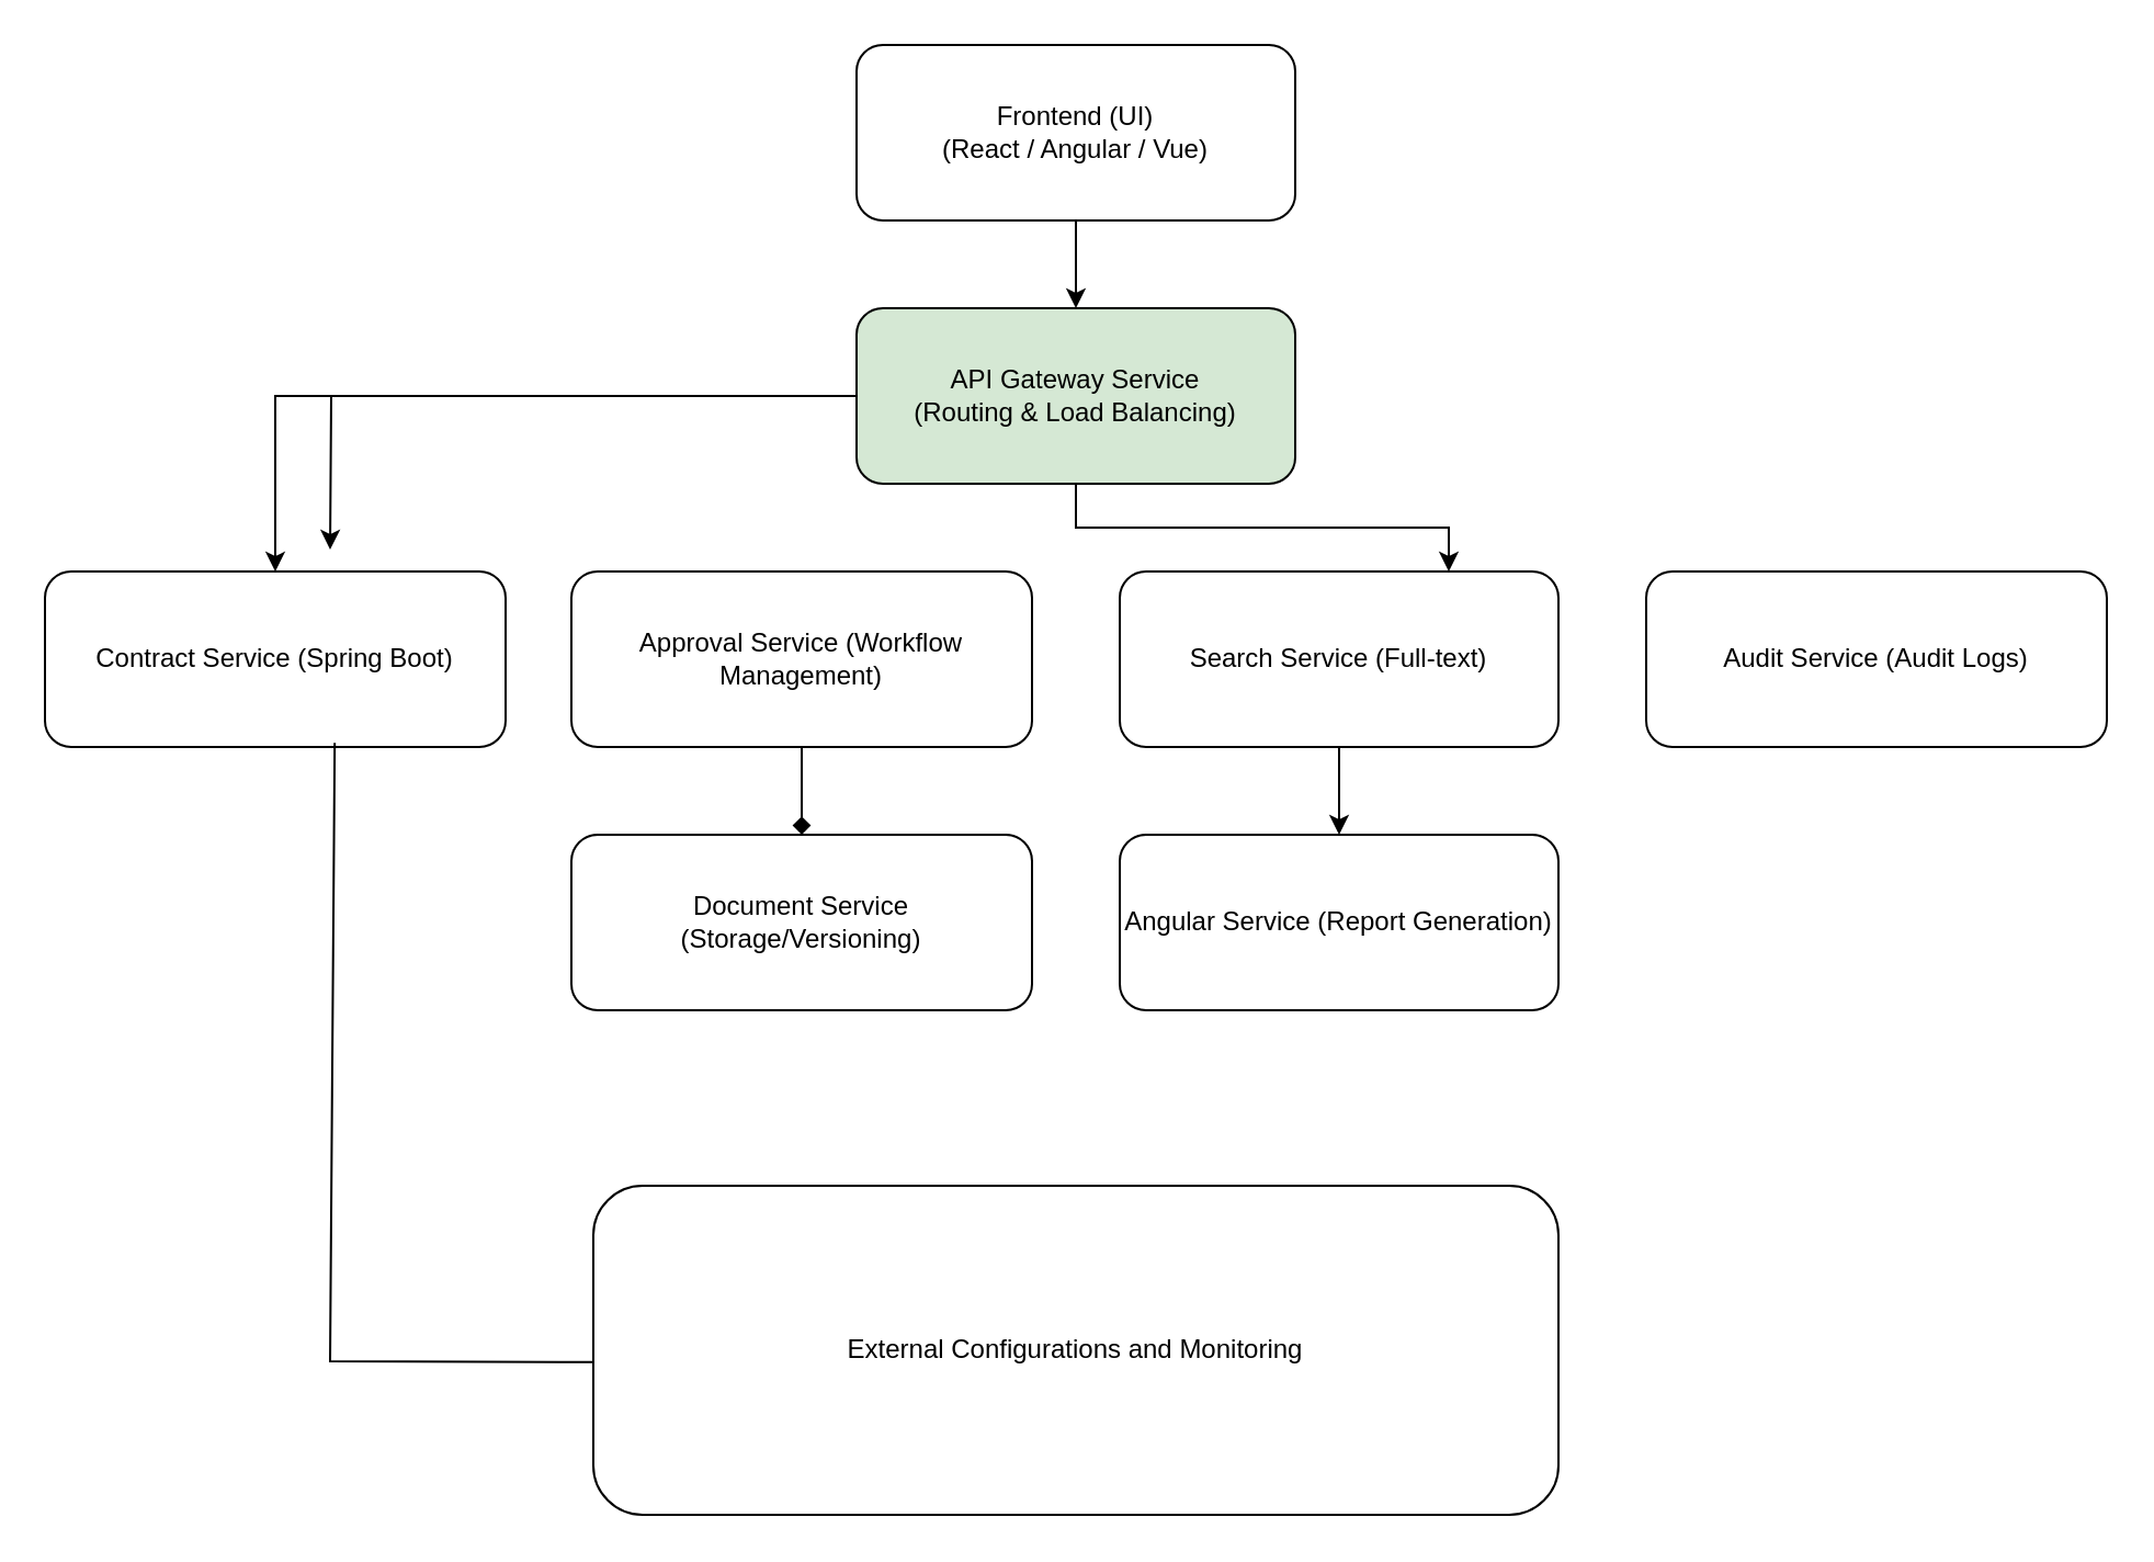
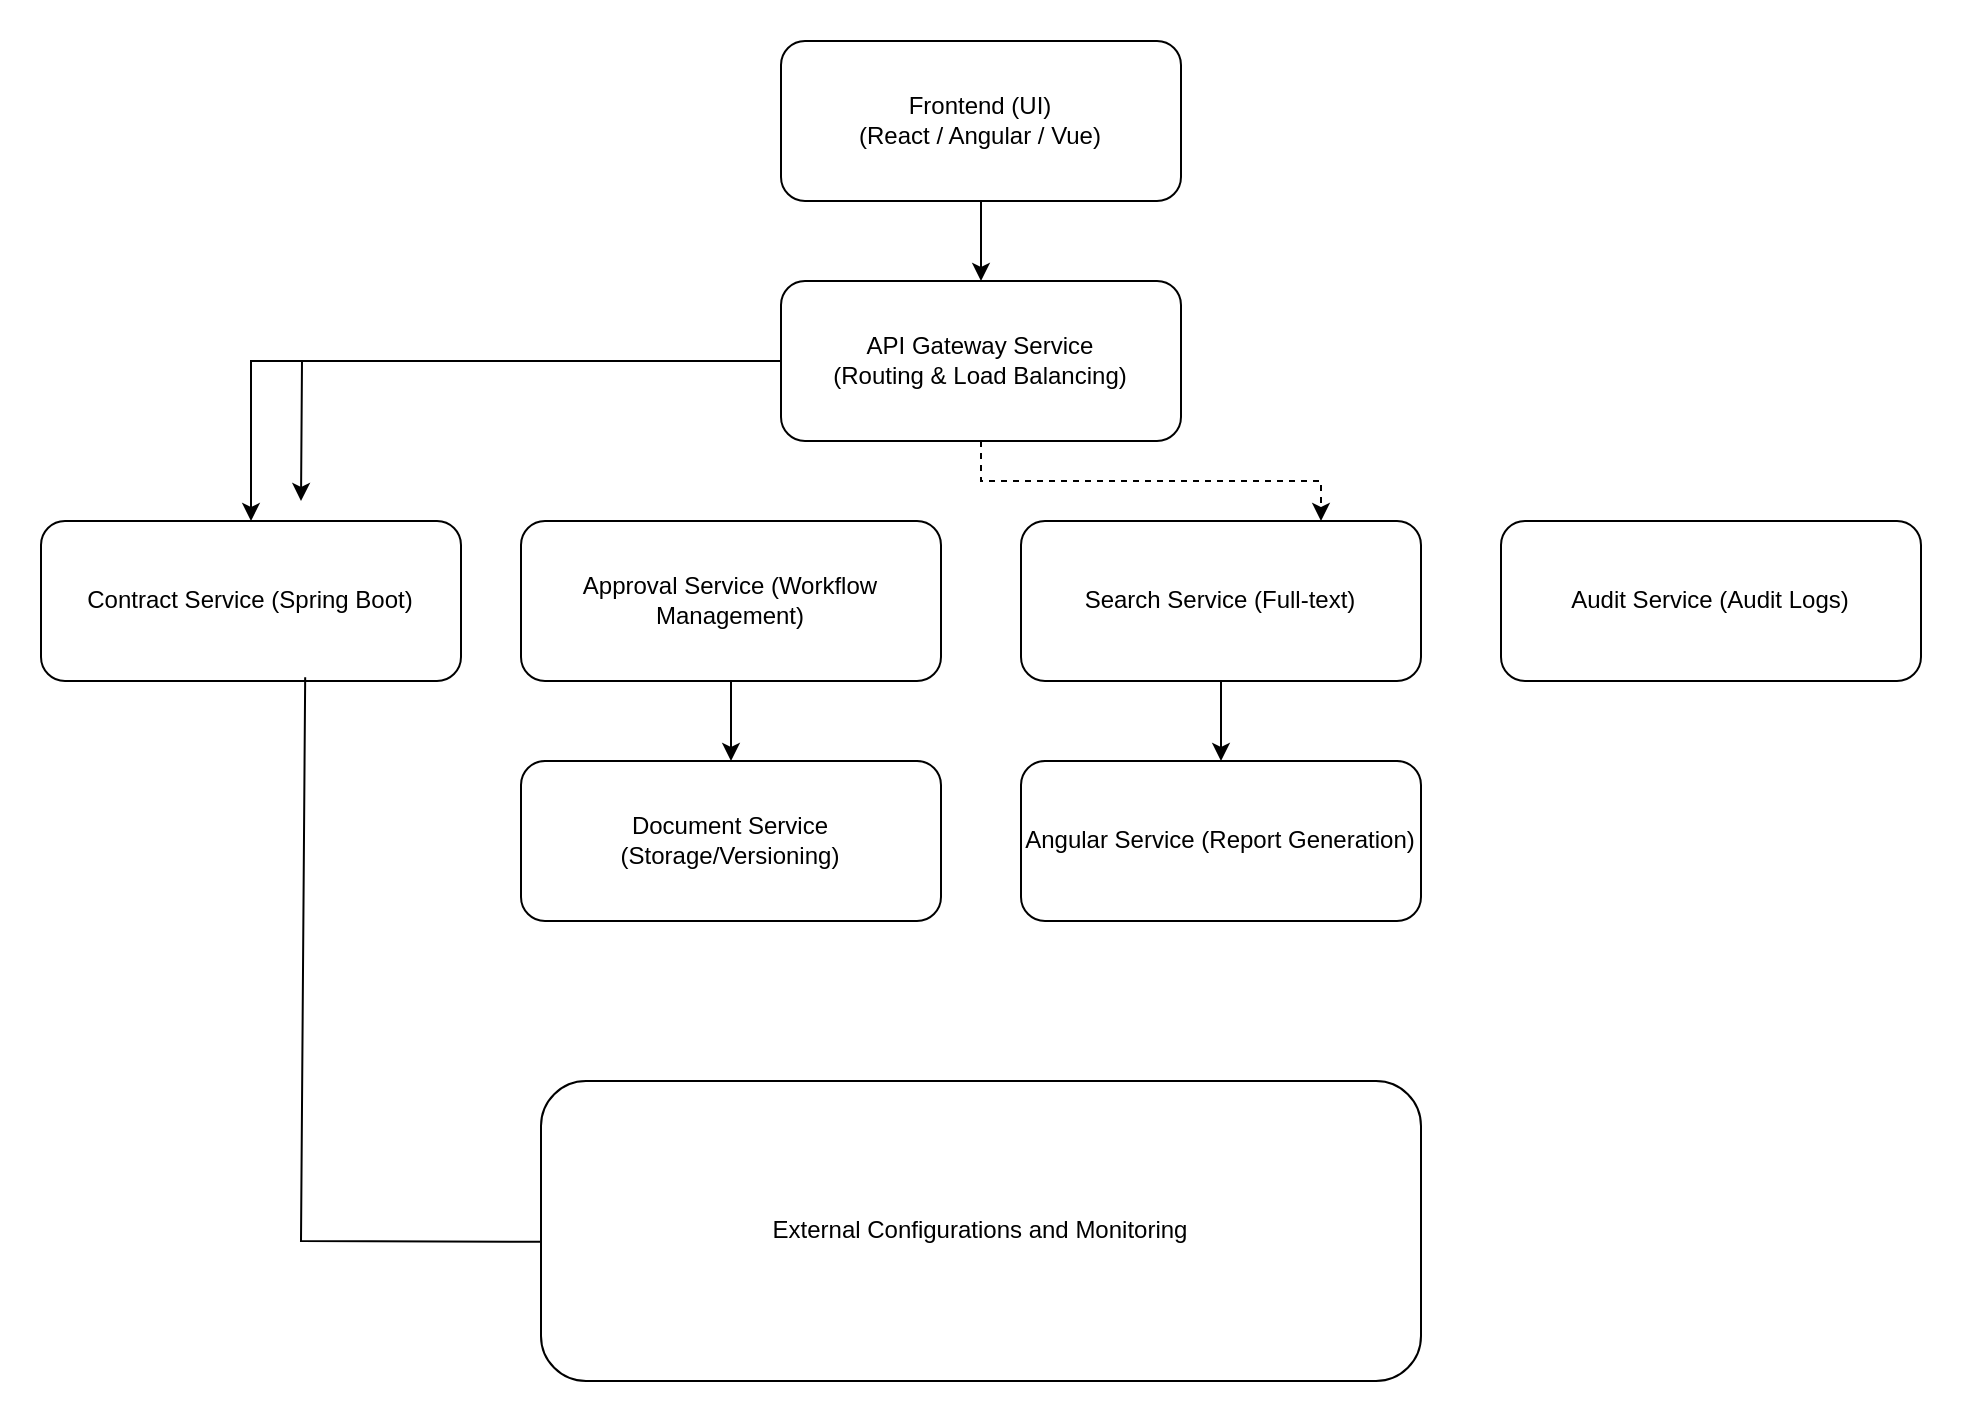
- <mxCell id="7" value="&lt;div&gt;API Gateway Service&lt;/div&gt;&lt;div&gt;(Routing &amp;amp; Load Balancing)&lt;br&gt;&lt;/div&gt;" style="rounded=1;whiteSpace=wrap;html=1;fontSize=12;glass=0;strokeWidth=1;shadow=0;fillColor=#d5e8d4;" parent="1" vertex="1"><mxGeometry x="390" y="140" width="200" height="80" as="geometry" /></mxCell>
+ <mxCell id="7" value="&lt;div&gt;API Gateway Service&lt;/div&gt;&lt;div&gt;(Routing &amp;amp; Load Balancing)&lt;br&gt;&lt;/div&gt;" style="rounded=1;whiteSpace=wrap;html=1;fontSize=12;glass=0;strokeWidth=1;shadow=0;" parent="1" vertex="1"><mxGeometry x="390" y="140" width="200" height="80" as="geometry" /></mxCell>
- <mxCell id="5" style="edgeStyle=orthogonalEdgeStyle;rounded=0;orthogonalLoop=1;jettySize=auto;html=1;entryX=0.75;entryY=0;entryDx=0;entryDy=0;" edge="1" parent="1" source="7" target="12"><mxGeometry relative="1" as="geometry" /></mxCell>
+ <mxCell id="5" style="edgeStyle=orthogonalEdgeStyle;rounded=0;orthogonalLoop=1;jettySize=auto;html=1;entryX=0.75;entryY=0;entryDx=0;entryDy=0;dashed=1;" edge="1" parent="1" source="7" target="12"><mxGeometry relative="1" as="geometry" /></mxCell>
- <mxCell id="8" value="" style="edgeStyle=orthogonalEdgeStyle;rounded=0;orthogonalLoop=1;jettySize=auto;html=1;endArrow=diamond;" edge="1" parent="1" source="9" target="14"><mxGeometry relative="1" as="geometry" /></mxCell>
+ <mxCell id="8" value="" style="edgeStyle=orthogonalEdgeStyle;rounded=0;orthogonalLoop=1;jettySize=auto;html=1;" edge="1" parent="1" source="9" target="14"><mxGeometry relative="1" as="geometry" /></mxCell>
